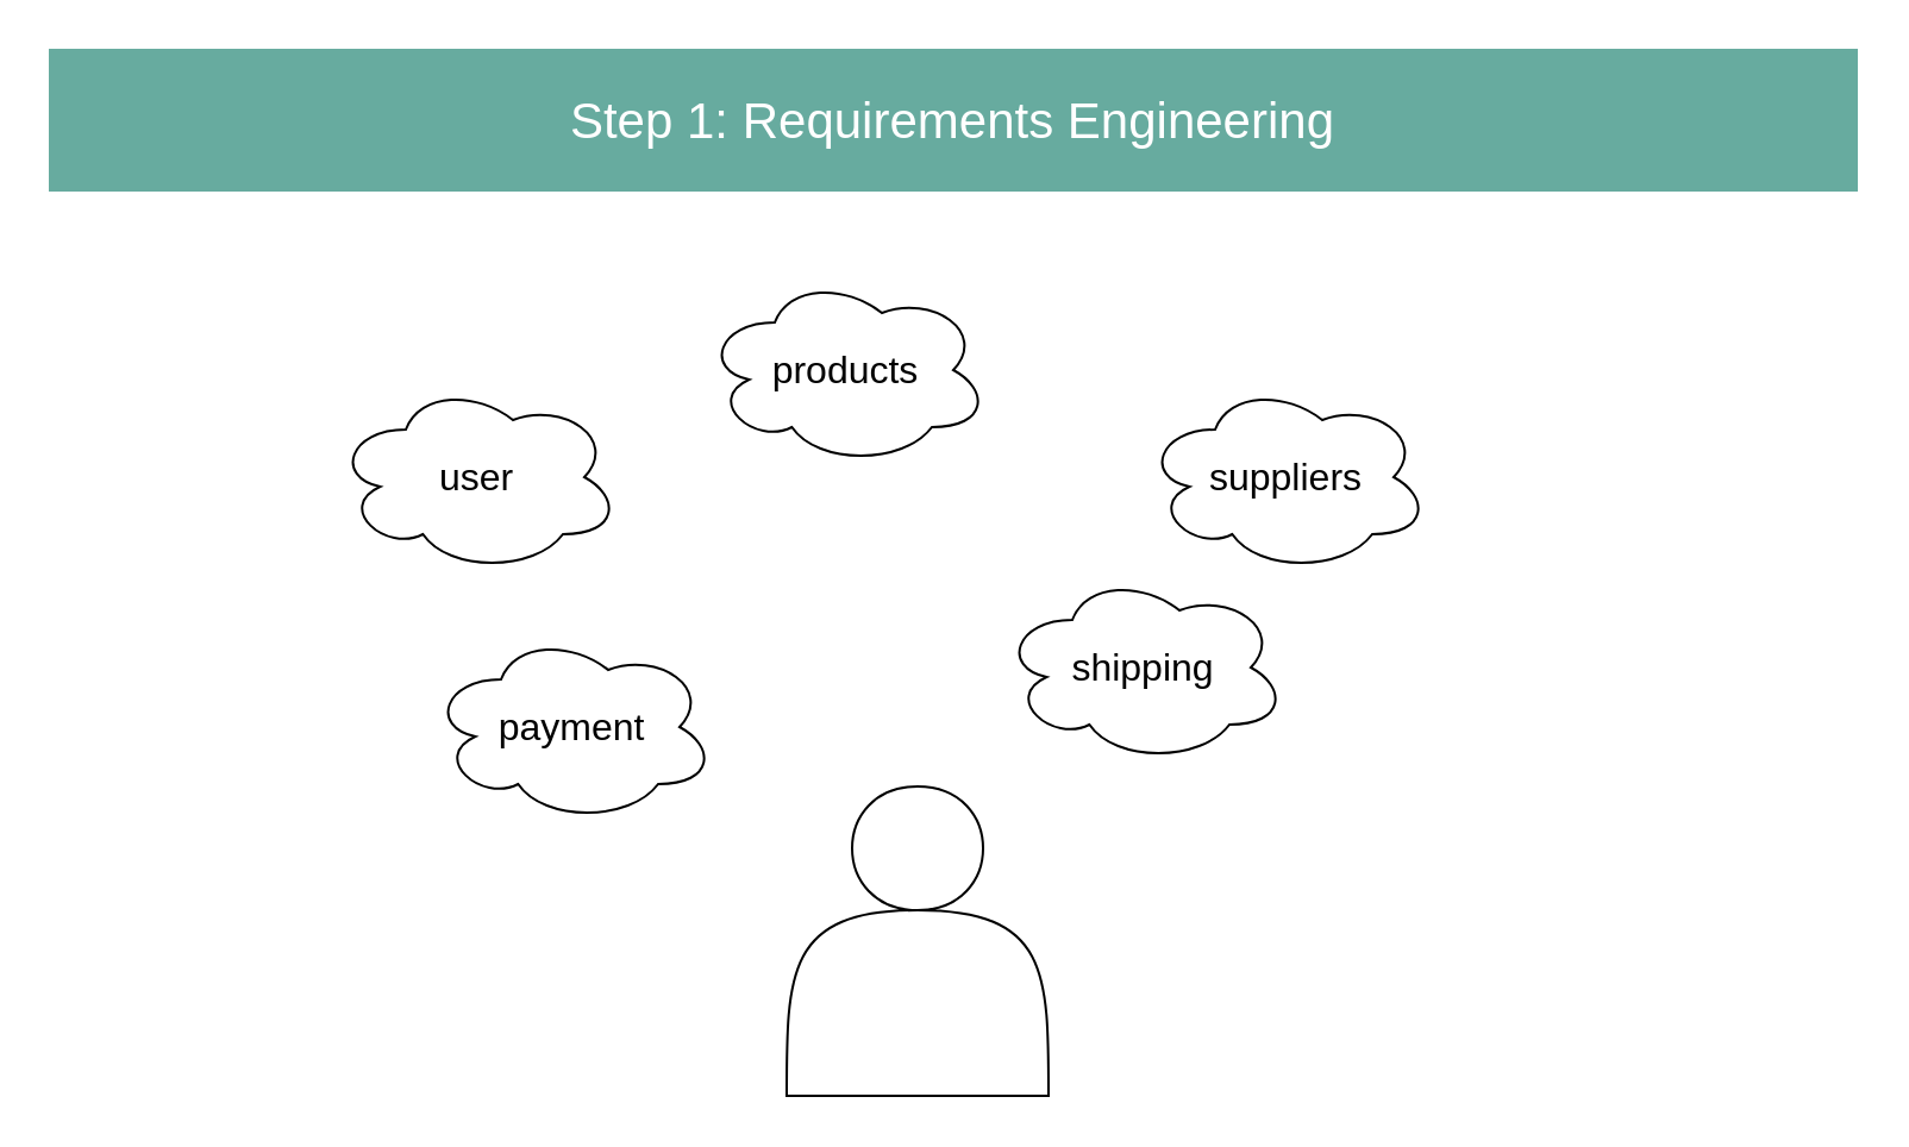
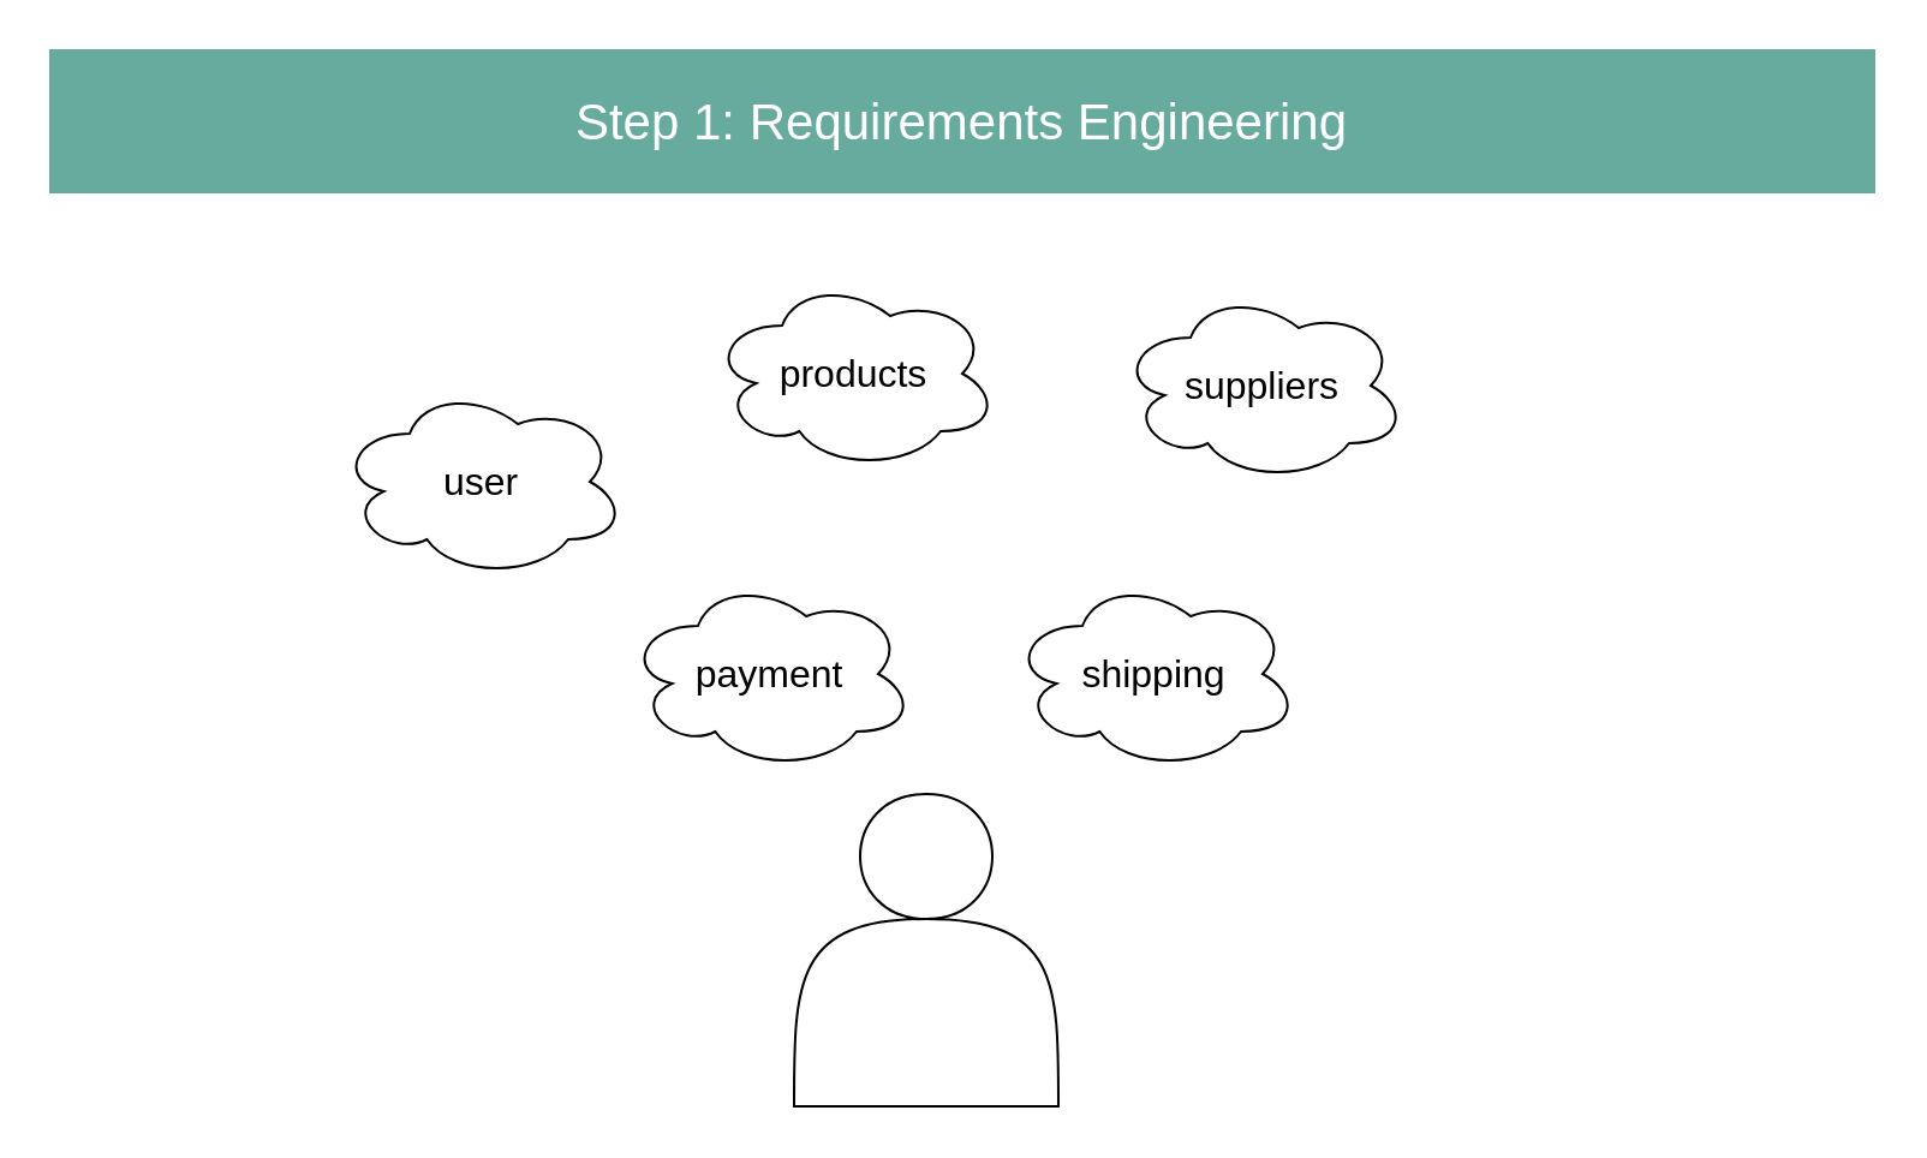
- <mxCell id="5" value="suppliers" style="ellipse;shape=cloud;whiteSpace=wrap;html=1;fontSize=16;" vertex="1" parent="1"><mxGeometry x="480" y="160" width="120" height="80" as="geometry" /></mxCell>
+ <mxCell id="5" value="suppliers" style="ellipse;shape=cloud;whiteSpace=wrap;html=1;fontSize=16;" vertex="1" parent="1"><mxGeometry x="465" y="120" width="120" height="80" as="geometry" /></mxCell>
- <mxCell id="9" value="payment" style="ellipse;shape=cloud;whiteSpace=wrap;html=1;fontSize=16;" vertex="1" parent="1"><mxGeometry x="180" y="265" width="120" height="80" as="geometry" /></mxCell>
+ <mxCell id="9" value="payment" style="ellipse;shape=cloud;whiteSpace=wrap;html=1;fontSize=16;" vertex="1" parent="1"><mxGeometry x="260" y="240" width="120" height="80" as="geometry" /></mxCell>
